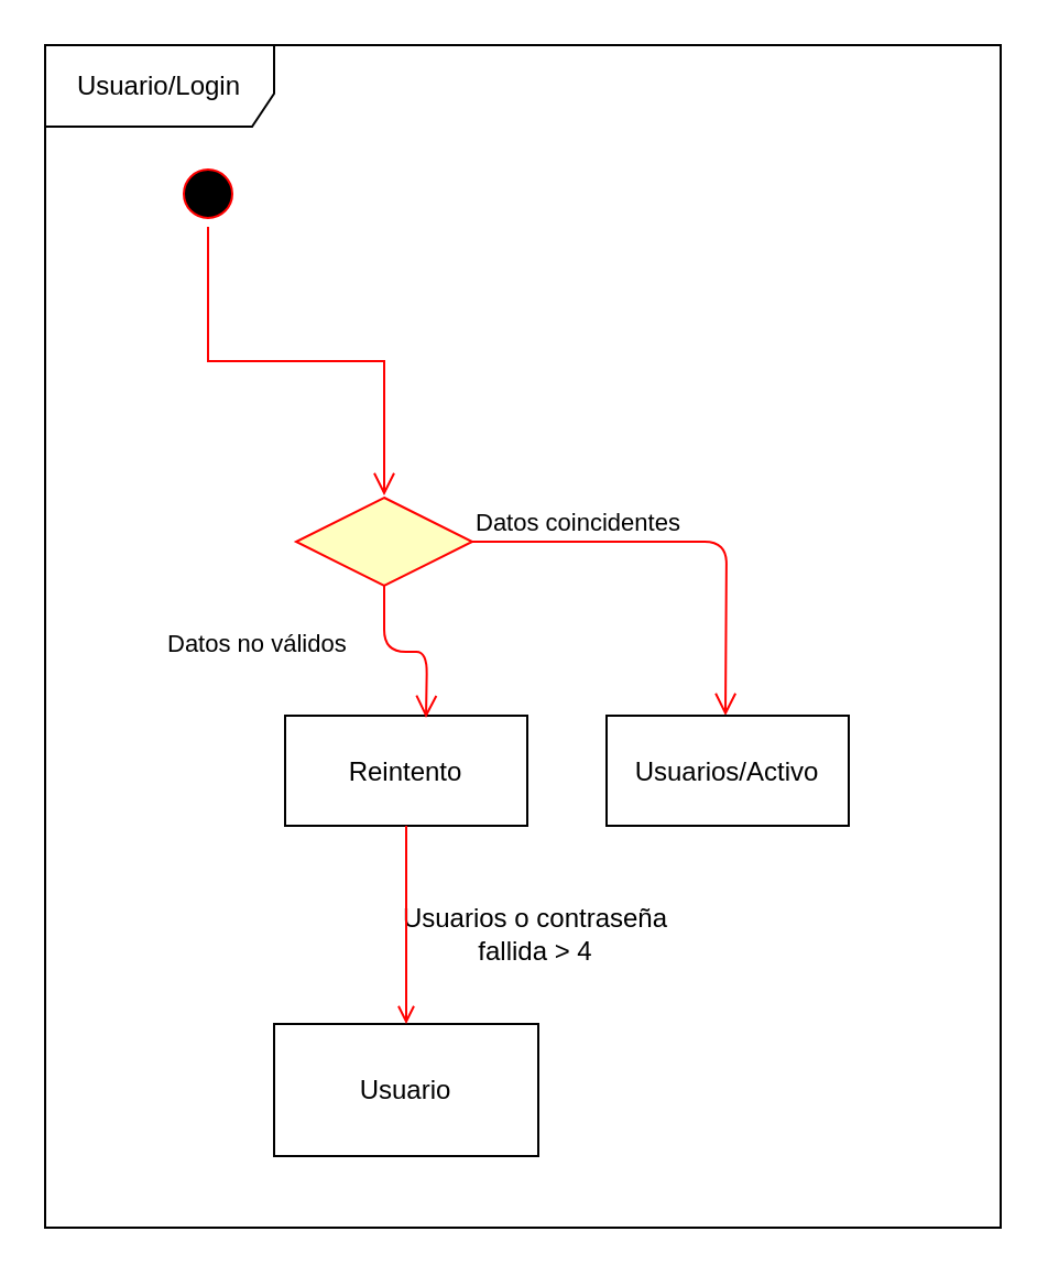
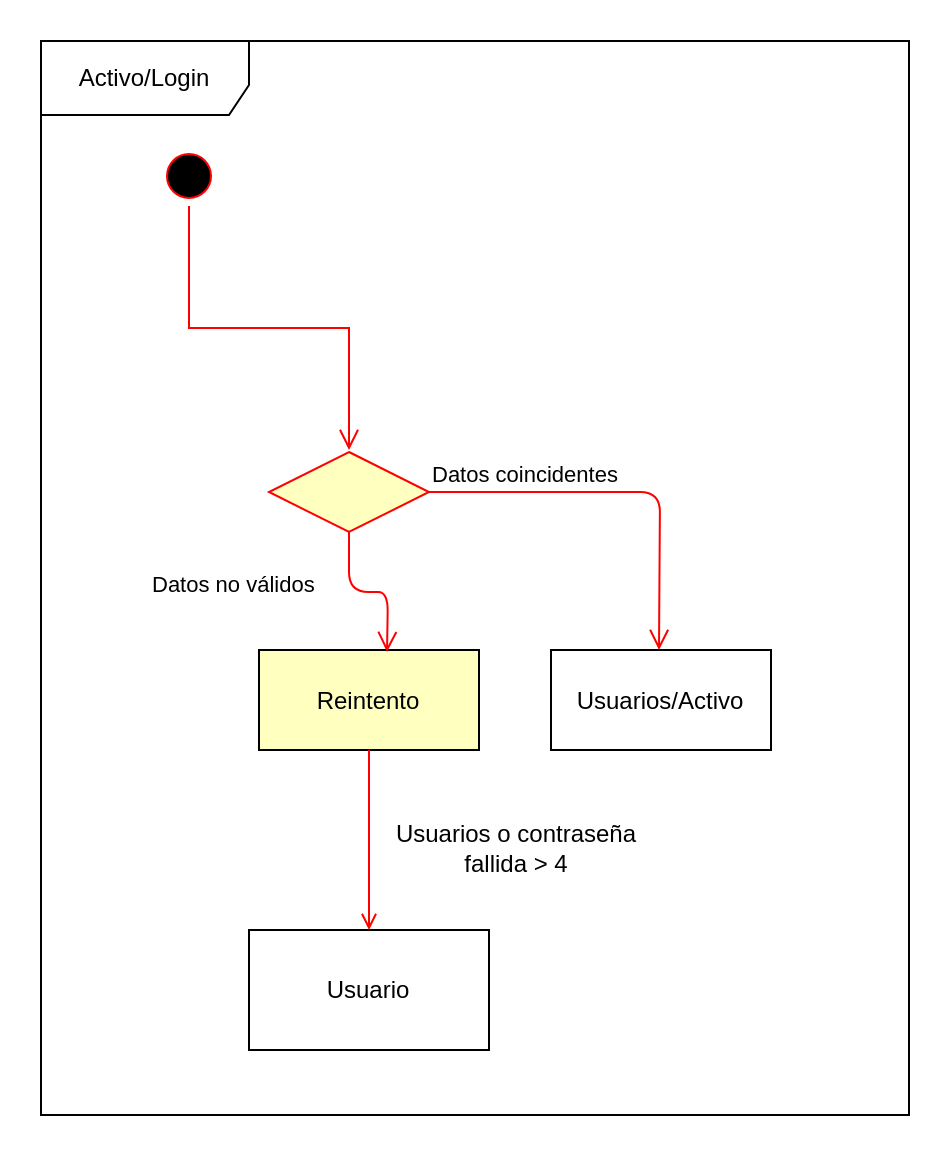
- <mxCell id="2" value="Usuario/Login" style="shape=umlFrame;whiteSpace=wrap;html=1;width=104;height=37;" parent="1" vertex="1"><mxGeometry x="20" y="20" width="434" height="537" as="geometry" /></mxCell>
+ <mxCell id="2" value="Activo/Login" style="shape=umlFrame;whiteSpace=wrap;html=1;width=104;height=37;" parent="1" vertex="1"><mxGeometry x="20" y="20" width="434" height="537" as="geometry" /></mxCell>
- <mxCell id="5" value="Reintento" style="" parent="1" vertex="1"><mxGeometry x="129" y="324.5" width="110" height="50" as="geometry" /></mxCell>
+ <mxCell id="5" value="Reintento" style="fillColor=#ffffc0;" parent="1" vertex="1"><mxGeometry x="129" y="324.5" width="110" height="50" as="geometry" /></mxCell>
- <mxCell id="11" value="Usuarios o contraseña fallida &amp;gt; 4" style="text;html=1;strokeColor=none;fillColor=none;align=center;verticalAlign=middle;whiteSpace=wrap;rounded=0;" parent="1" vertex="1"><mxGeometry x="171" y="405" width="144" height="38" as="geometry" /></mxCell>
+ <mxCell id="11" value="Usuarios o contraseña fallida &amp;gt; 4" style="text;html=1;strokeColor=none;fillColor=none;align=center;verticalAlign=middle;whiteSpace=wrap;rounded=0;" parent="1" vertex="1"><mxGeometry x="186" y="405" width="144" height="38" as="geometry" /></mxCell>
